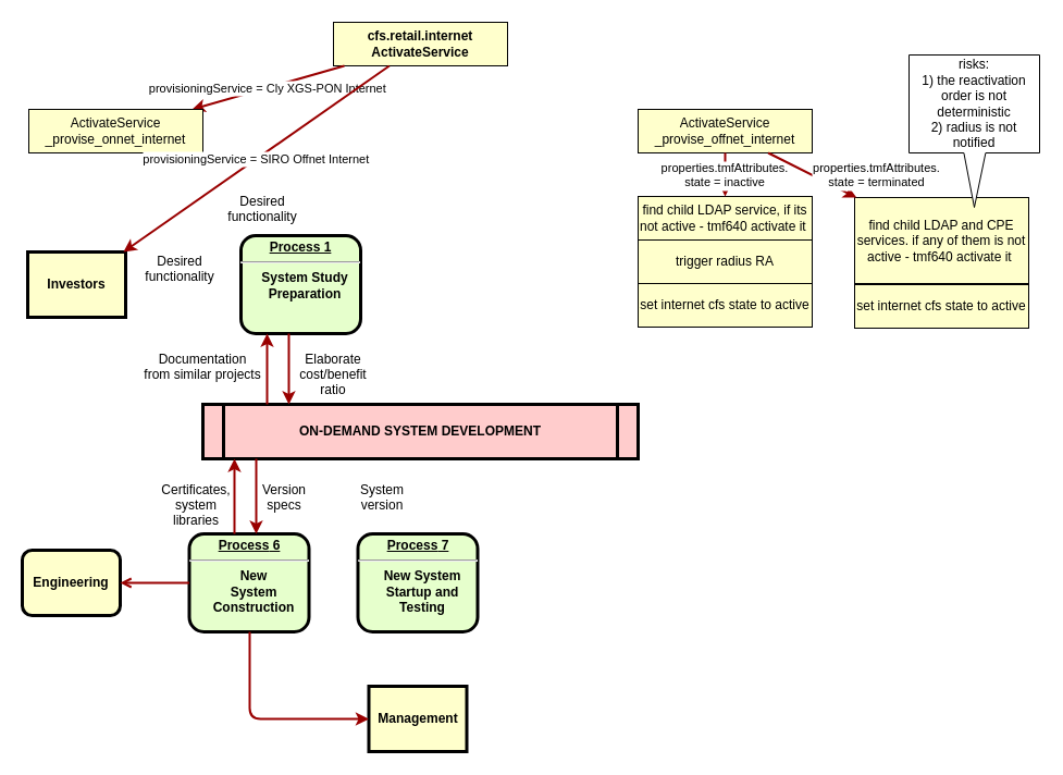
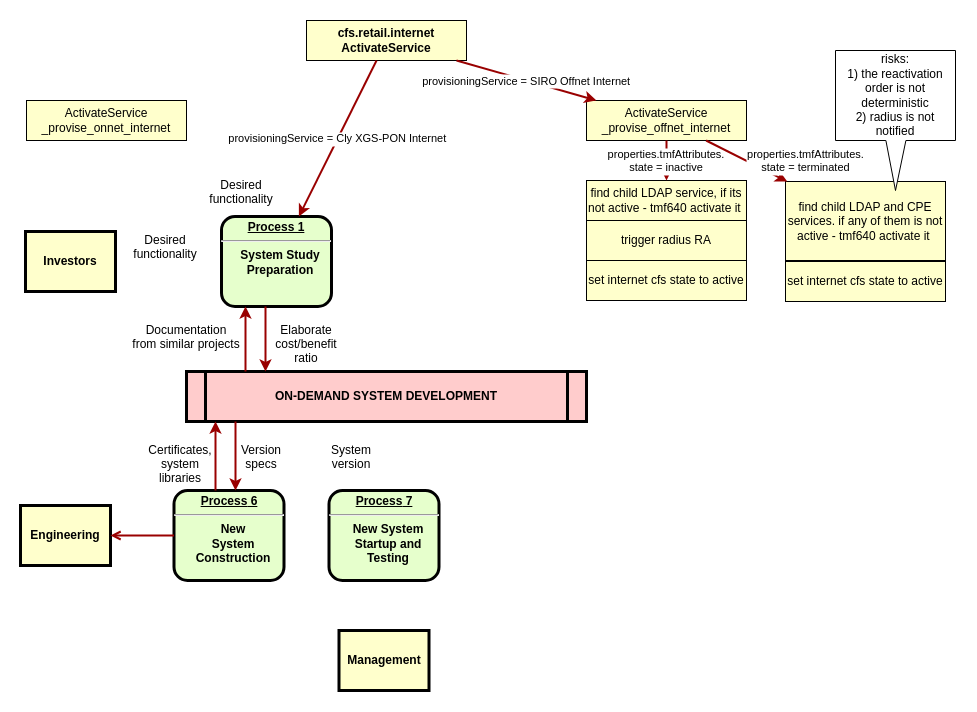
- <mxCell id="9" value="provisioningService = Cly XGS-PON Internet" style="edgeStyle=none;noEdgeStyle=1;strokeColor=#990000;strokeWidth=2" parent="1" source="3" target="24" edge="1"><mxGeometry width="100" height="100" relative="1" as="geometry"><mxPoint x="5" y="230" as="sourcePoint" /><mxPoint x="105" y="130" as="targetPoint" /></mxGeometry></mxCell>
+ <mxCell id="9" value="provisioningService = Cly XGS-PON Internet" style="edgeStyle=none;noEdgeStyle=1;strokeColor=#990000;strokeWidth=2;" parent="1" source="3" target="2" edge="1"><mxGeometry width="100" height="100" relative="1" as="geometry"><mxPoint x="5" y="230" as="sourcePoint" /><mxPoint x="105" y="130" as="targetPoint" /></mxGeometry></mxCell>
- <mxCell id="26" value="provisioningService = SIRO Offnet Internet" style="edgeStyle=none;noEdgeStyle=1;strokeColor=#990000;strokeWidth=2;" parent="1" source="3" target="4" edge="1"><mxGeometry width="100" height="100" relative="1" as="geometry"><mxPoint x="235" y="70" as="sourcePoint" /><mxPoint x="395" y="110" as="targetPoint" /></mxGeometry></mxCell>
+ <mxCell id="26" value="provisioningService = SIRO Offnet Internet" style="edgeStyle=none;noEdgeStyle=1;strokeColor=#990000;strokeWidth=2" parent="1" source="3" target="25" edge="1"><mxGeometry width="100" height="100" relative="1" as="geometry"><mxPoint x="235" y="70" as="sourcePoint" /><mxPoint x="395" y="110" as="targetPoint" /></mxGeometry></mxCell>
- <mxCell id="8" value="Engineering" style="whiteSpace=wrap;align=center;verticalAlign=middle;fontStyle=1;strokeWidth=3;fillColor=#FFFFCC;rounded=1;" parent="1" vertex="1"><mxGeometry x="20" y="505" width="90" height="60" as="geometry" /></mxCell>
+ <mxCell id="8" value="Engineering" style="whiteSpace=wrap;align=center;verticalAlign=middle;fontStyle=1;strokeWidth=3;fillColor=#FFFFCC" parent="1" vertex="1"><mxGeometry x="20" y="505" width="90" height="60" as="geometry" /></mxCell>
- <mxCell id="17" value="" style="edgeStyle=elbowEdgeStyle;elbow=horizontal;strokeColor=#990000;strokeWidth=2" parent="1" source="6" target="7" edge="1"><mxGeometry width="100" height="100" relative="1" as="geometry"><mxPoint x="115" y="720" as="sourcePoint" /><mxPoint x="215" y="620" as="targetPoint" /><Array as="points"><mxPoint x="229" y="610" /></Array></mxGeometry></mxCell>
